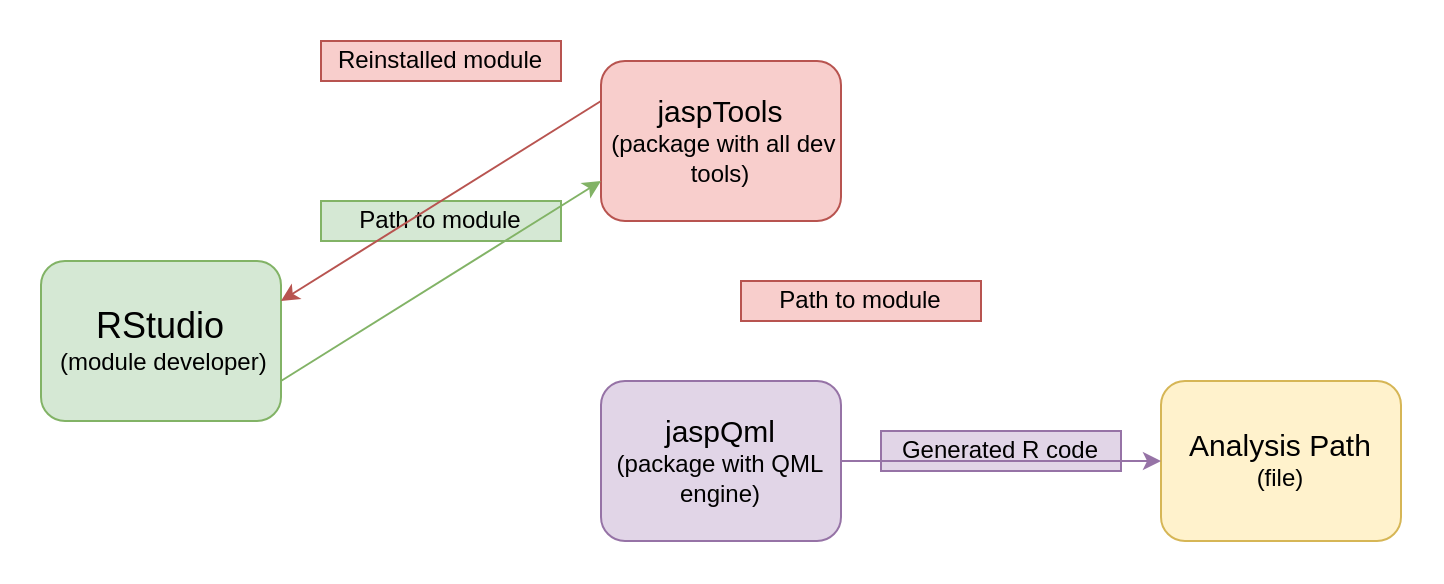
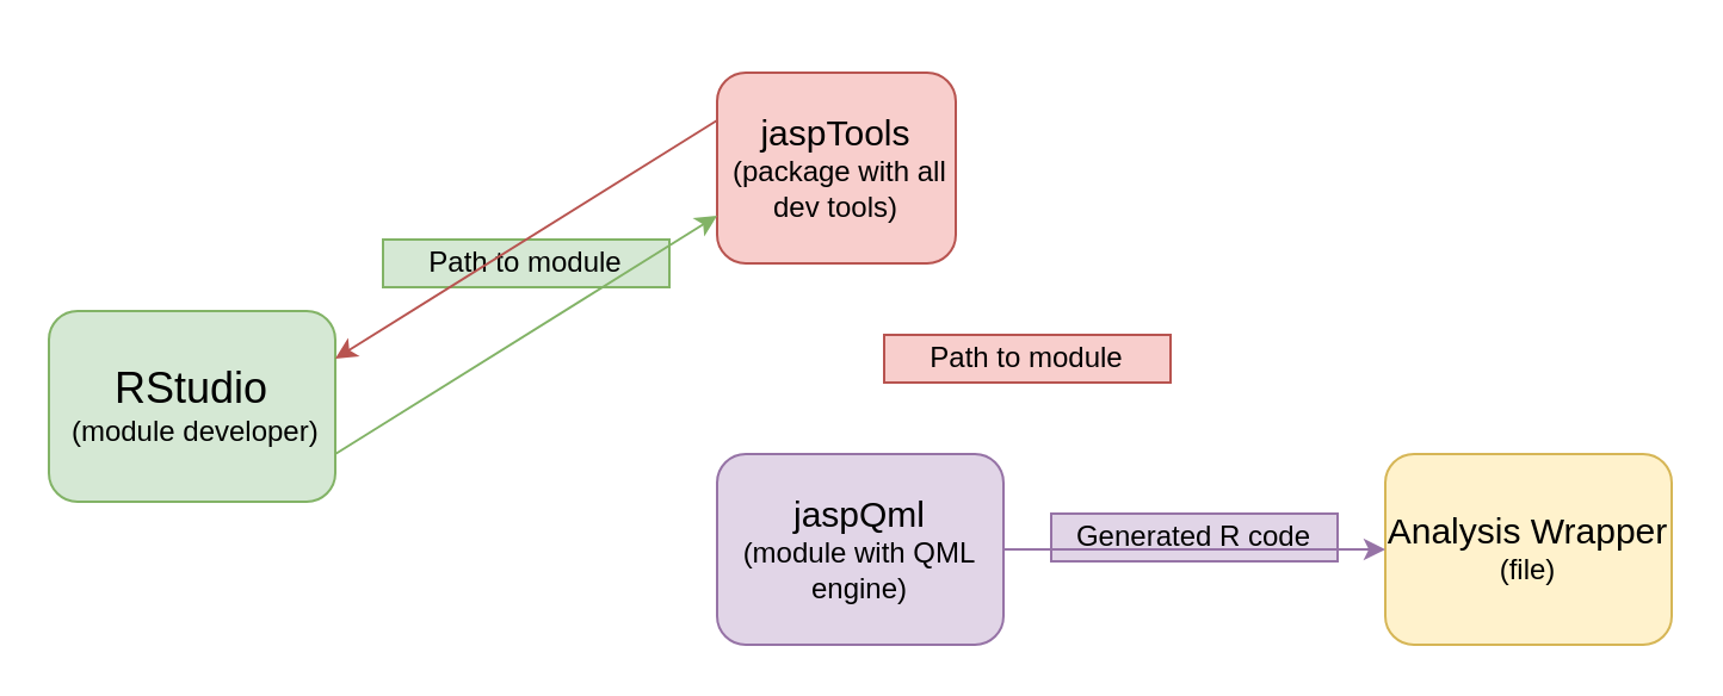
- <mxCell id="13" value="Reinstalled module" style="rounded=0;whiteSpace=wrap;html=1;fillColor=#f8cecc;strokeColor=#b85450;" vertex="1" parent="1"><mxGeometry x="160" y="20" width="120" height="20" as="geometry" /></mxCell>
- <mxCell id="2" value="&lt;div&gt;&lt;font style=&quot;font-size: 15px&quot;&gt;jaspTools&lt;/font&gt;&lt;/div&gt;&lt;font style=&quot;font-size: 12px&quot;&gt;&amp;nbsp;(package with all dev tools)&lt;/font&gt;" style="rounded=1;whiteSpace=wrap;html=1;fillColor=#f8cecc;strokeColor=#b85450;" parent="1" vertex="1"><mxGeometry x="300" y="30" width="120" height="80" as="geometry" /></mxCell>
+ <mxCell id="2" value="&lt;div&gt;&lt;font style=&quot;font-size: 15px&quot;&gt;jaspTools&lt;/font&gt;&lt;/div&gt;&lt;font style=&quot;font-size: 12px&quot;&gt;&amp;nbsp;(package with all dev tools)&lt;/font&gt;" style="rounded=1;whiteSpace=wrap;html=1;fillColor=#f8cecc;strokeColor=#b85450;" parent="1" vertex="1"><mxGeometry x="300" y="30" width="100" height="80" as="geometry" /></mxCell>
- <mxCell id="3" value="&lt;div&gt;&lt;font style=&quot;font-size: 15px&quot;&gt;jaspQml&lt;/font&gt;&lt;br&gt;&lt;/div&gt;&lt;div&gt;(package with QML engine)&lt;/div&gt;" style="rounded=1;whiteSpace=wrap;html=1;fillColor=#e1d5e7;strokeColor=#9673a6;" parent="1" vertex="1"><mxGeometry x="300" y="190" width="120" height="80" as="geometry" /></mxCell>
+ <mxCell id="3" value="&lt;div&gt;&lt;font style=&quot;font-size: 15px&quot;&gt;jaspQml&lt;/font&gt;&lt;br&gt;&lt;/div&gt;&lt;div&gt;(module with QML engine)&lt;/div&gt;" style="rounded=1;whiteSpace=wrap;html=1;fillColor=#e1d5e7;strokeColor=#9673a6;" parent="1" vertex="1"><mxGeometry x="300" y="190" width="120" height="80" as="geometry" /></mxCell>
- <mxCell id="5" value="&lt;div style=&quot;font-size: 15px&quot;&gt;&lt;font style=&quot;font-size: 15px&quot;&gt;Analysis Path&lt;/font&gt;&lt;/div&gt;&lt;div&gt;&lt;font style=&quot;font-size: 12px&quot;&gt;(file)&lt;br&gt;&lt;/font&gt;&lt;/div&gt;" style="rounded=1;whiteSpace=wrap;html=1;fillColor=#fff2cc;strokeColor=#d6b656;" parent="1" vertex="1"><mxGeometry x="580" y="190" width="120" height="80" as="geometry" /></mxCell>
+ <mxCell id="5" value="&lt;div style=&quot;font-size: 15px&quot;&gt;&lt;font style=&quot;font-size: 15px&quot;&gt;Analysis Wrapper&lt;/font&gt;&lt;/div&gt;&lt;div&gt;&lt;font style=&quot;font-size: 12px&quot;&gt;(file)&lt;br&gt;&lt;/font&gt;&lt;/div&gt;" style="rounded=1;whiteSpace=wrap;html=1;fillColor=#fff2cc;strokeColor=#d6b656;" parent="1" vertex="1"><mxGeometry x="580" y="190" width="120" height="80" as="geometry" /></mxCell>
